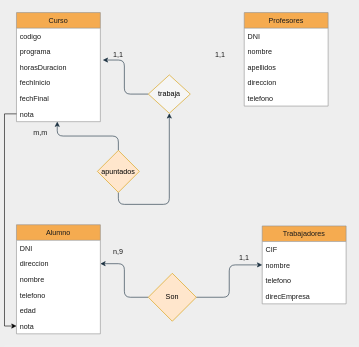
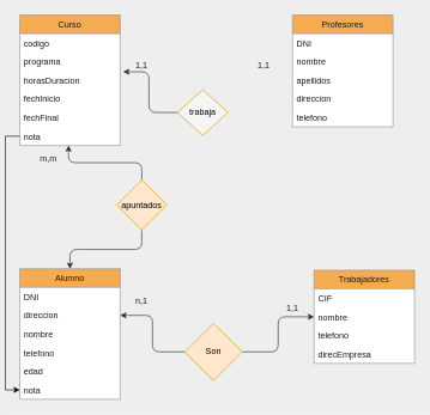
- <mxCell id="25" style="edgeStyle=orthogonalEdgeStyle;orthogonalLoop=1;jettySize=auto;html=1;exitX=0.5;exitY=1;exitDx=0;exitDy=0;strokeColor=#182E3E;fontColor=#1A1A1A;labelBackgroundColor=#EEEEEE;" parent="1" source="27" target="35" edge="1"><mxGeometry relative="1" as="geometry" /></mxCell>
+ <mxCell id="25" style="edgeStyle=orthogonalEdgeStyle;orthogonalLoop=1;jettySize=auto;html=1;exitX=0.5;exitY=1;exitDx=0;exitDy=0;entryX=0.5;entryY=0;entryDx=0;entryDy=0;strokeColor=#182E3E;fontColor=#1A1A1A;labelBackgroundColor=#EEEEEE;" parent="1" source="27" target="2" edge="1"><mxGeometry relative="1" as="geometry" /></mxCell>
- <mxCell id="40" value="n,9" style="text;html=1;strokeColor=none;fillColor=none;align=center;verticalAlign=middle;whiteSpace=wrap;fontColor=#1A1A1A;" parent="1" vertex="1"><mxGeometry x="170" y="410" width="40" height="20" as="geometry" /></mxCell>
+ <mxCell id="40" value="n,1" style="text;html=1;strokeColor=none;fillColor=none;align=center;verticalAlign=middle;whiteSpace=wrap;fontColor=#1A1A1A;" parent="1" vertex="1"><mxGeometry x="170" y="410" width="40" height="20" as="geometry" /></mxCell>
- <mxCell id="16" value="Son" style="rhombus;whiteSpace=wrap;html=1;fillColor=#ffe6cc;strokeColor=#d79b00;" parent="1" vertex="1"><mxGeometry x="240" y="455" width="80" height="80" as="geometry" /></mxCell>
+ <mxCell id="16" value="Son" style="rhombus;whiteSpace=wrap;html=1;fillColor=#ffe6cc;strokeColor=#d79b00;" parent="1" vertex="1"><mxGeometry x="250" y="450" width="80" height="80" as="geometry" /></mxCell>
